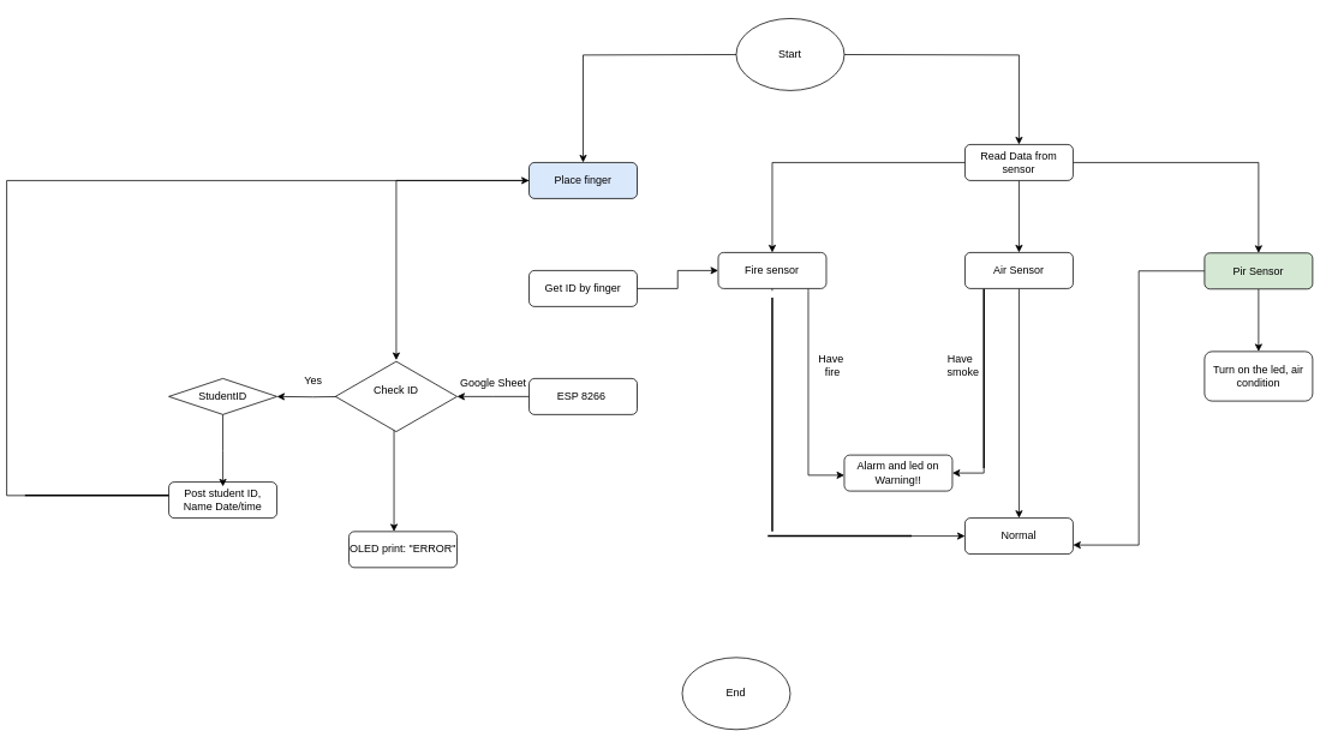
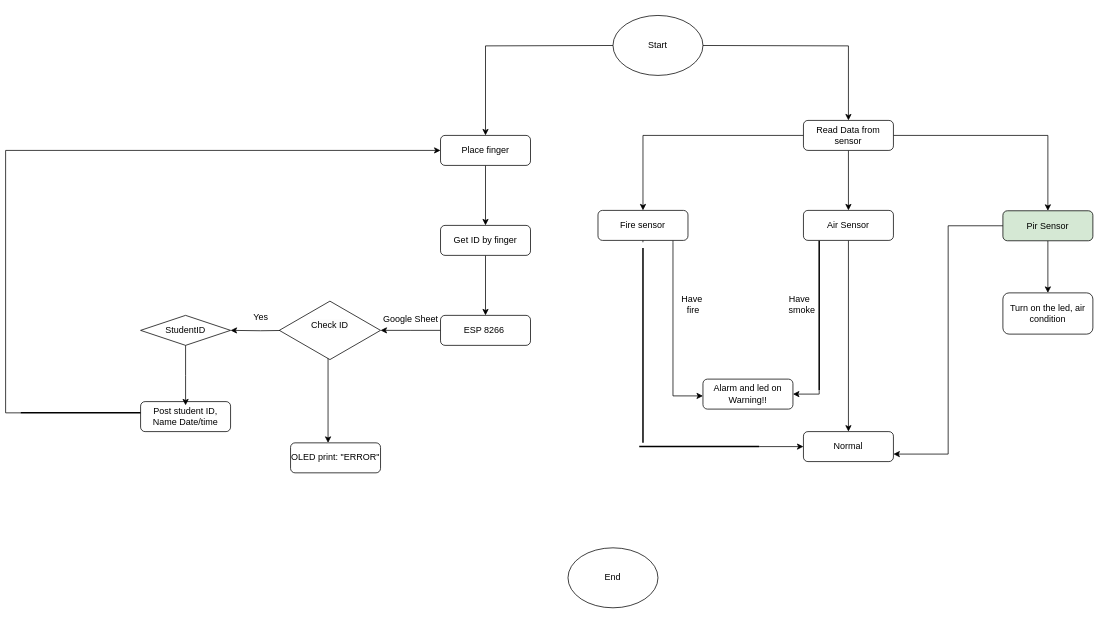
- <mxCell id="5" value="Place finger" style="rounded=1;whiteSpace=wrap;html=1;fontSize=12;glass=0;strokeWidth=1;shadow=0;fillColor=#dae8fc;" parent="1" vertex="1"><mxGeometry x="580" y="180" width="120" height="40" as="geometry" /></mxCell>
+ <mxCell id="5" value="Place finger" style="rounded=1;whiteSpace=wrap;html=1;fontSize=12;glass=0;strokeWidth=1;shadow=0;" parent="1" vertex="1"><mxGeometry x="580" y="180" width="120" height="40" as="geometry" /></mxCell>
- <mxCell id="10" value="" style="edgeStyle=orthogonalEdgeStyle;rounded=0;orthogonalLoop=1;jettySize=auto;html=1;" parent="1" source="11" target="36" edge="1"><mxGeometry relative="1" as="geometry" /></mxCell>
+ <mxCell id="10" value="" style="edgeStyle=orthogonalEdgeStyle;rounded=0;orthogonalLoop=1;jettySize=auto;html=1;" parent="1" source="11" target="13" edge="1"><mxGeometry relative="1" as="geometry" /></mxCell>
- <mxCell id="4" value="" style="edgeStyle=orthogonalEdgeStyle;rounded=0;orthogonalLoop=1;jettySize=auto;html=1;" parent="1" source="5" target="33" edge="1"><mxGeometry relative="1" as="geometry" /></mxCell>
+ <mxCell id="4" value="" style="edgeStyle=orthogonalEdgeStyle;rounded=0;orthogonalLoop=1;jettySize=auto;html=1;" parent="1" source="5" target="11" edge="1"><mxGeometry relative="1" as="geometry" /></mxCell>
